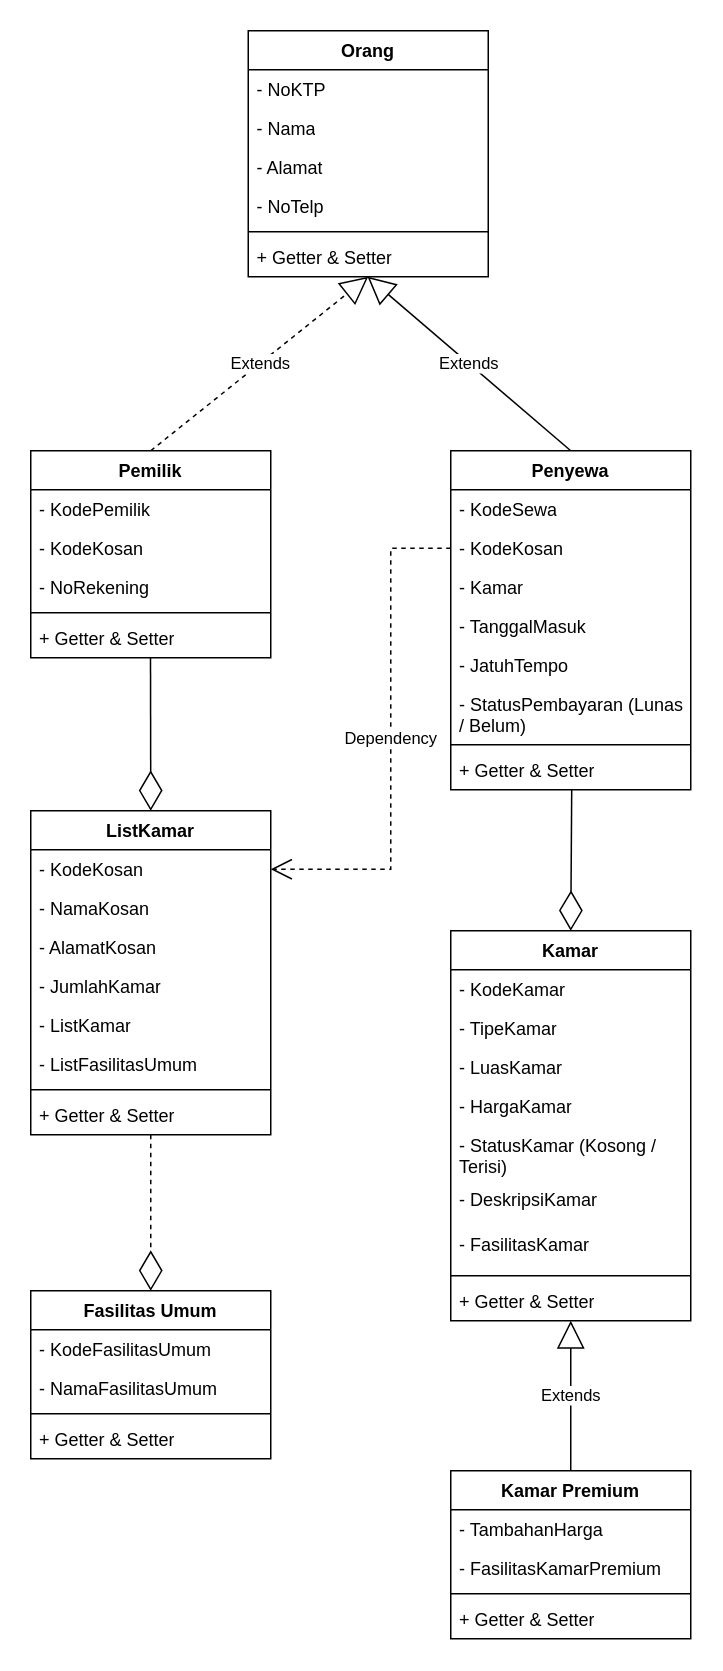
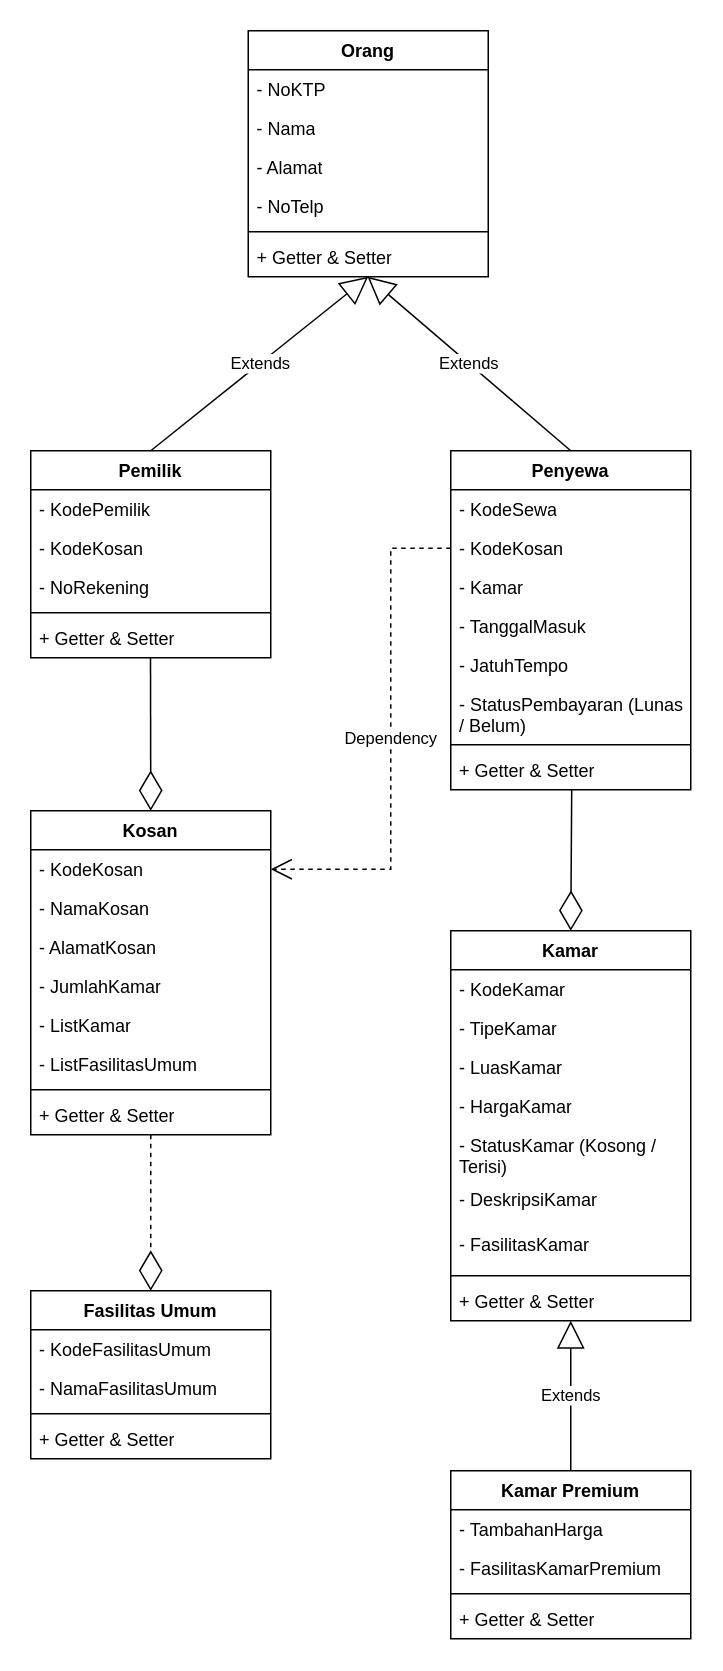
- <mxCell id="2" value="Extends" style="endArrow=block;endSize=16;endFill=0;html=1;rounded=0;entryX=0.5;entryY=1;entryDx=0;entryDy=0;exitX=0.5;exitY=0;exitDx=0;exitDy=0;dashed=1;" parent="1" source="15" target="8" edge="1"><mxGeometry width="160" relative="1" as="geometry"><mxPoint x="100" y="220" as="sourcePoint" /><mxPoint x="245" y="130" as="targetPoint" /></mxGeometry></mxCell>
+ <mxCell id="2" value="Extends" style="endArrow=block;endSize=16;endFill=0;html=1;rounded=0;entryX=0.5;entryY=1;entryDx=0;entryDy=0;exitX=0.5;exitY=0;exitDx=0;exitDy=0;" parent="1" source="15" target="8" edge="1"><mxGeometry width="160" relative="1" as="geometry"><mxPoint x="100" y="220" as="sourcePoint" /><mxPoint x="245" y="130" as="targetPoint" /></mxGeometry></mxCell>
- <mxCell id="21" value="ListKamar" style="swimlane;fontStyle=1;align=center;verticalAlign=top;childLayout=stackLayout;horizontal=1;startSize=26;horizontalStack=0;resizeParent=1;resizeParentMax=0;resizeLast=0;collapsible=1;marginBottom=0;whiteSpace=wrap;html=1;" parent="1" vertex="1"><mxGeometry x="20" y="540" width="160" height="216" as="geometry" /></mxCell>
+ <mxCell id="21" value="Kosan" style="swimlane;fontStyle=1;align=center;verticalAlign=top;childLayout=stackLayout;horizontal=1;startSize=26;horizontalStack=0;resizeParent=1;resizeParentMax=0;resizeLast=0;collapsible=1;marginBottom=0;whiteSpace=wrap;html=1;" parent="1" vertex="1"><mxGeometry x="20" y="540" width="160" height="216" as="geometry" /></mxCell>
